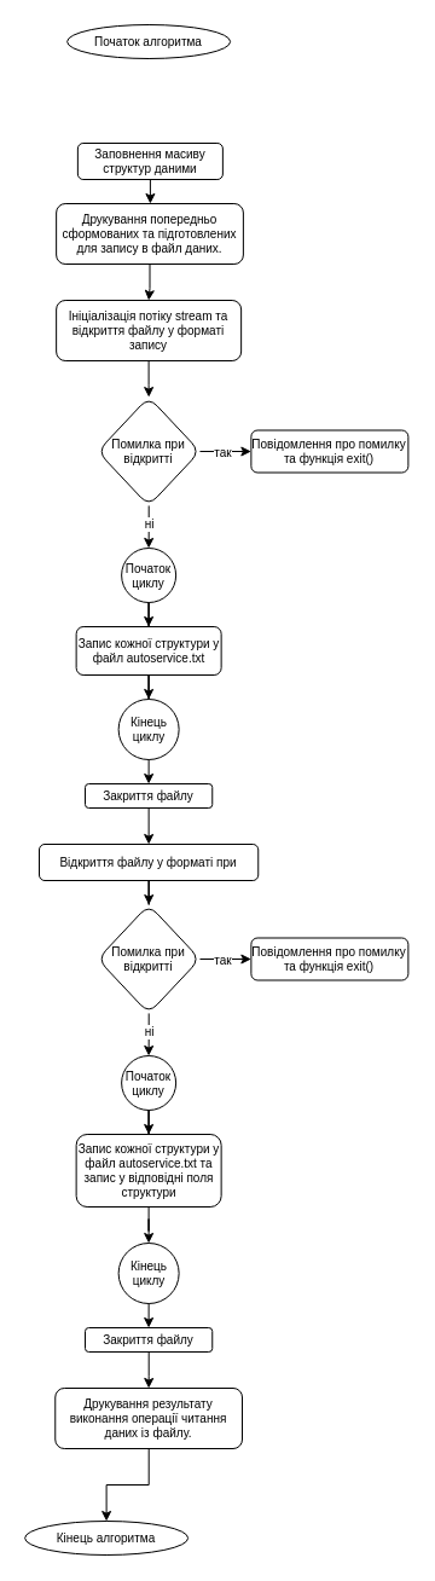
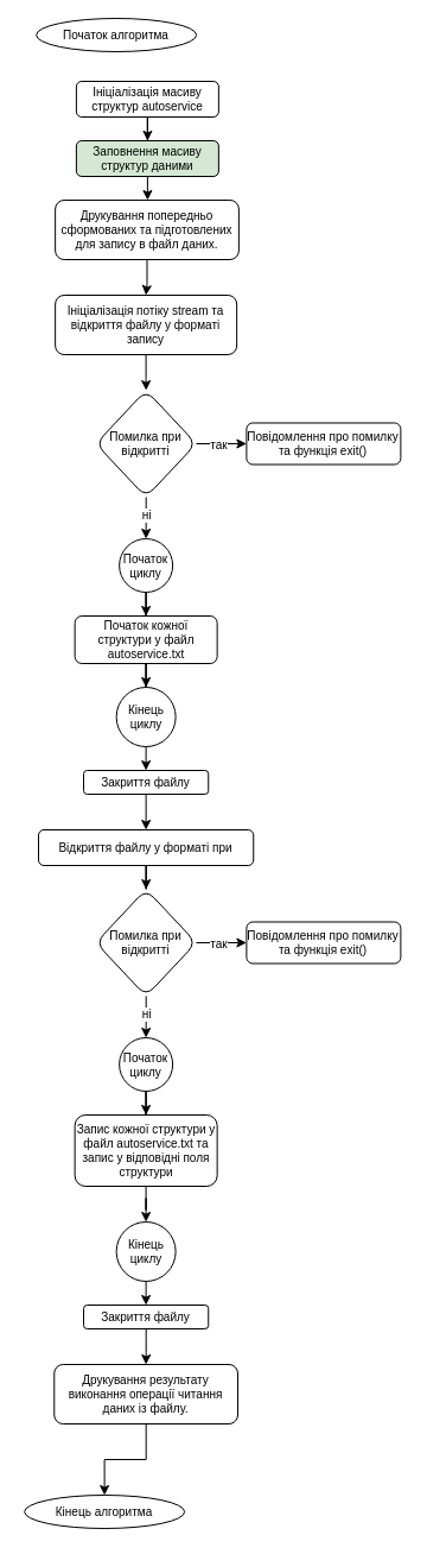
- <mxCell id="2" value="Початок алгоритма" style="ellipse;whiteSpace=wrap;html=1;fontSize=10;" vertex="1" parent="1"><mxGeometry x="55.12" y="20" width="135" height="28" as="geometry" /></mxCell>
+ <mxCell id="2" value="Початок алгоритма" style="ellipse;whiteSpace=wrap;html=1;fontSize=10;" vertex="1" parent="1"><mxGeometry x="30.12" y="15" width="135" height="28" as="geometry" /></mxCell>
+ <mxCell id="7" value="Ініціалізація масиву структур&amp;nbsp;autoservice" style="rounded=1;whiteSpace=wrap;html=1;fontSize=10;" vertex="1" parent="1"><mxGeometry x="63.88" y="68" width="120" height="30" as="geometry" /></mxCell>
+ <mxCell id="6" value="" style="edgeStyle=orthogonalEdgeStyle;rounded=0;orthogonalLoop=1;jettySize=auto;html=1;fontSize=10;" edge="1" parent="1" source="7" target="9"><mxGeometry relative="1" as="geometry" /></mxCell>
- <mxCell id="9" value="Заповнення масиву структур даними" style="whiteSpace=wrap;html=1;rounded=1;fontSize=10;" vertex="1" parent="1"><mxGeometry x="63.88" y="118" width="120" height="30" as="geometry" /></mxCell>
+ <mxCell id="9" value="Заповнення масиву структур даними" style="whiteSpace=wrap;html=1;rounded=1;fontSize=10;fillColor=#d5e8d4;" vertex="1" parent="1"><mxGeometry x="63.88" y="118" width="120" height="30" as="geometry" /></mxCell>
- <mxCell id="23" value="Запис кожної структури у файл autoservice.txt" style="rounded=1;whiteSpace=wrap;html=1;fontSize=10;" vertex="1" parent="1"><mxGeometry x="62.63" y="518" width="120" height="40" as="geometry" /></mxCell>
+ <mxCell id="23" value="Початок кожної структури у файл autoservice.txt" style="rounded=1;whiteSpace=wrap;html=1;fontSize=10;" vertex="1" parent="1"><mxGeometry x="62.63" y="518" width="120" height="40" as="geometry" /></mxCell>
